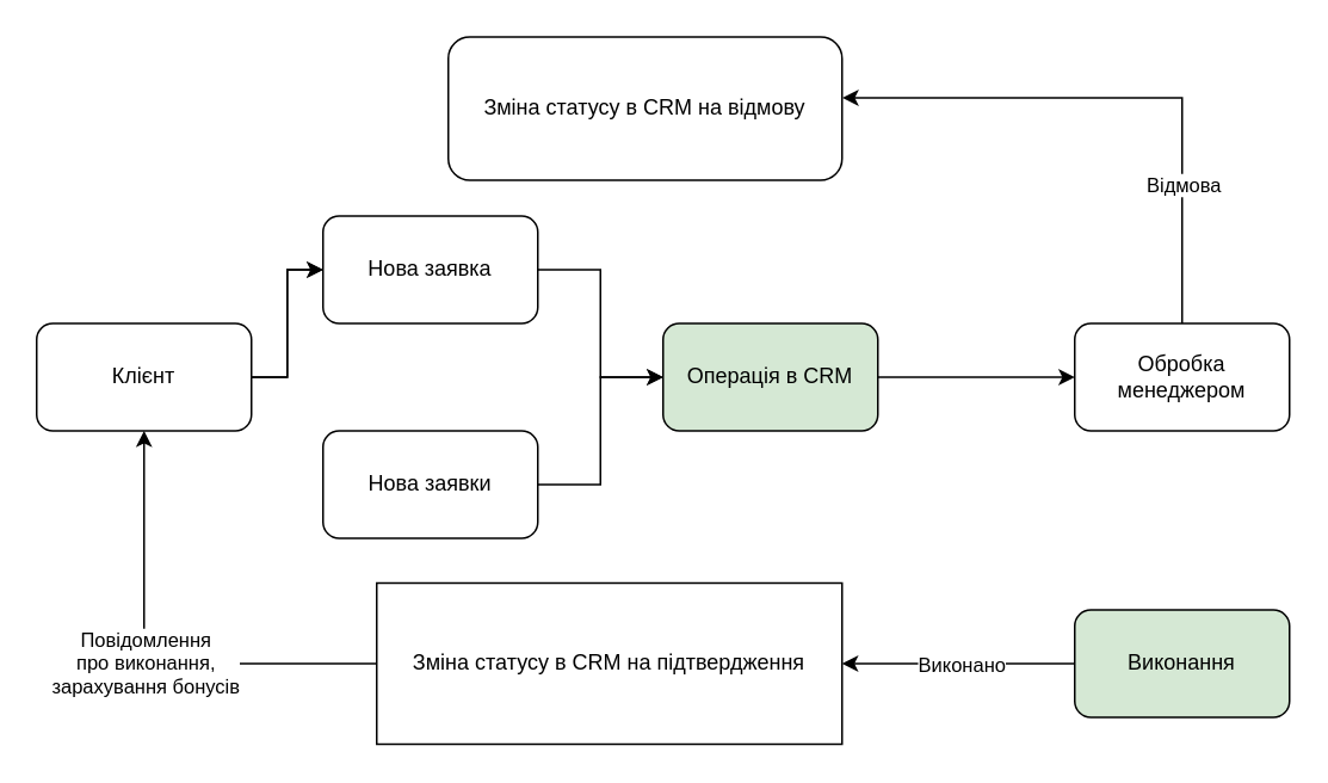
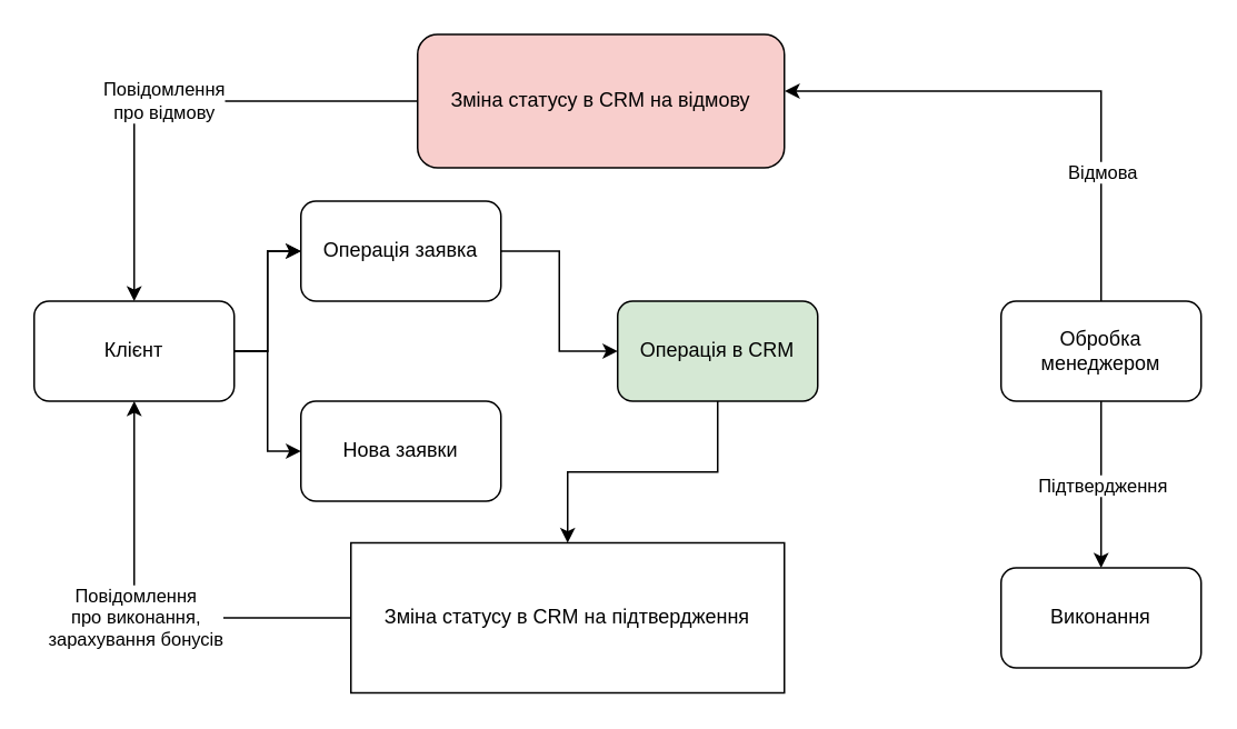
+ <mxCell id="15" value="" style="edgeStyle=orthogonalEdgeStyle;rounded=0;orthogonalLoop=1;jettySize=auto;html=1;" edge="1" parent="1" source="17" target="14"><mxGeometry relative="1" as="geometry" /></mxCell>
+ <mxCell id="16" value="Повідомлення&lt;br&gt;про відмову" style="edgeLabel;html=1;align=center;verticalAlign=middle;resizable=0;points=[];" vertex="1" connectable="0" parent="15"><mxGeometry x="0.054" y="-1" relative="1" as="geometry"><mxPoint as="offset" /></mxGeometry></mxCell>
- <mxCell id="17" value="Зміна статусу в СRM на відмову" style="whiteSpace=wrap;html=1;rounded=1;" vertex="1" parent="1"><mxGeometry x="250" y="20" width="220" height="80" as="geometry" /></mxCell>
+ <mxCell id="17" value="Зміна статусу в СRM на відмову" style="whiteSpace=wrap;html=1;rounded=1;fillColor=#f8cecc;" vertex="1" parent="1"><mxGeometry x="250" y="20" width="220" height="80" as="geometry" /></mxCell>
- <mxCell id="3" value="Нова заявка&lt;br&gt;" style="rounded=1;whiteSpace=wrap;html=1;" vertex="1" parent="1"><mxGeometry x="180" y="120" width="120" height="60" as="geometry" /></mxCell>
+ <mxCell id="3" value="Операція заявка&lt;br&gt;" style="rounded=1;whiteSpace=wrap;html=1;" vertex="1" parent="1"><mxGeometry x="180" y="120" width="120" height="60" as="geometry" /></mxCell>
- <mxCell id="4" value="" style="edgeStyle=orthogonalEdgeStyle;rounded=0;orthogonalLoop=1;jettySize=auto;html=1;" edge="1" parent="1" source="5" target="10"><mxGeometry relative="1" as="geometry" /></mxCell>
+ <mxCell id="4" value="" style="edgeStyle=orthogonalEdgeStyle;rounded=0;orthogonalLoop=1;jettySize=auto;html=1;" edge="1" parent="1" source="5" target="25"><mxGeometry relative="1" as="geometry" /></mxCell>
+ <mxCell id="13" value="" style="edgeStyle=orthogonalEdgeStyle;rounded=0;orthogonalLoop=1;jettySize=auto;html=1;" edge="1" parent="1" source="14" target="19"><mxGeometry relative="1" as="geometry" /></mxCell>
- <mxCell id="18" value="" style="edgeStyle=orthogonalEdgeStyle;rounded=0;orthogonalLoop=1;jettySize=auto;html=1;" edge="1" parent="1" source="19" target="5"><mxGeometry relative="1" as="geometry" /></mxCell>
+ <mxCell id="6" value="" style="edgeStyle=orthogonalEdgeStyle;rounded=0;orthogonalLoop=1;jettySize=auto;html=1;" edge="1" parent="1" source="10" target="22"><mxGeometry relative="1" as="geometry" /></mxCell>
+ <mxCell id="7" value="Підтвердження&lt;br&gt;" style="edgeLabel;html=1;align=center;verticalAlign=middle;resizable=0;points=[];" vertex="1" connectable="0" parent="6"><mxGeometry x="-0.291" y="-3" relative="1" as="geometry"><mxPoint x="3" y="15" as="offset" /></mxGeometry></mxCell>
- <mxCell id="20" value="" style="edgeStyle=orthogonalEdgeStyle;rounded=0;orthogonalLoop=1;jettySize=auto;html=1;" edge="1" parent="1" source="22" target="25"><mxGeometry relative="1" as="geometry" /></mxCell>
- <mxCell id="21" value="Виконано&lt;br&gt;" style="edgeLabel;html=1;align=center;verticalAlign=middle;resizable=0;points=[];" vertex="1" connectable="0" parent="20"><mxGeometry x="0.286" y="6" relative="1" as="geometry"><mxPoint x="20" y="-6" as="offset" /></mxGeometry></mxCell>
- <mxCell id="22" value="Виконання" style="whiteSpace=wrap;html=1;rounded=1;fillColor=#d5e8d4;" vertex="1" parent="1"><mxGeometry x="600" y="340" width="120" height="60" as="geometry" /></mxCell>
+ <mxCell id="22" value="Виконання" style="whiteSpace=wrap;html=1;rounded=1;" vertex="1" parent="1"><mxGeometry x="600" y="340" width="120" height="60" as="geometry" /></mxCell>
